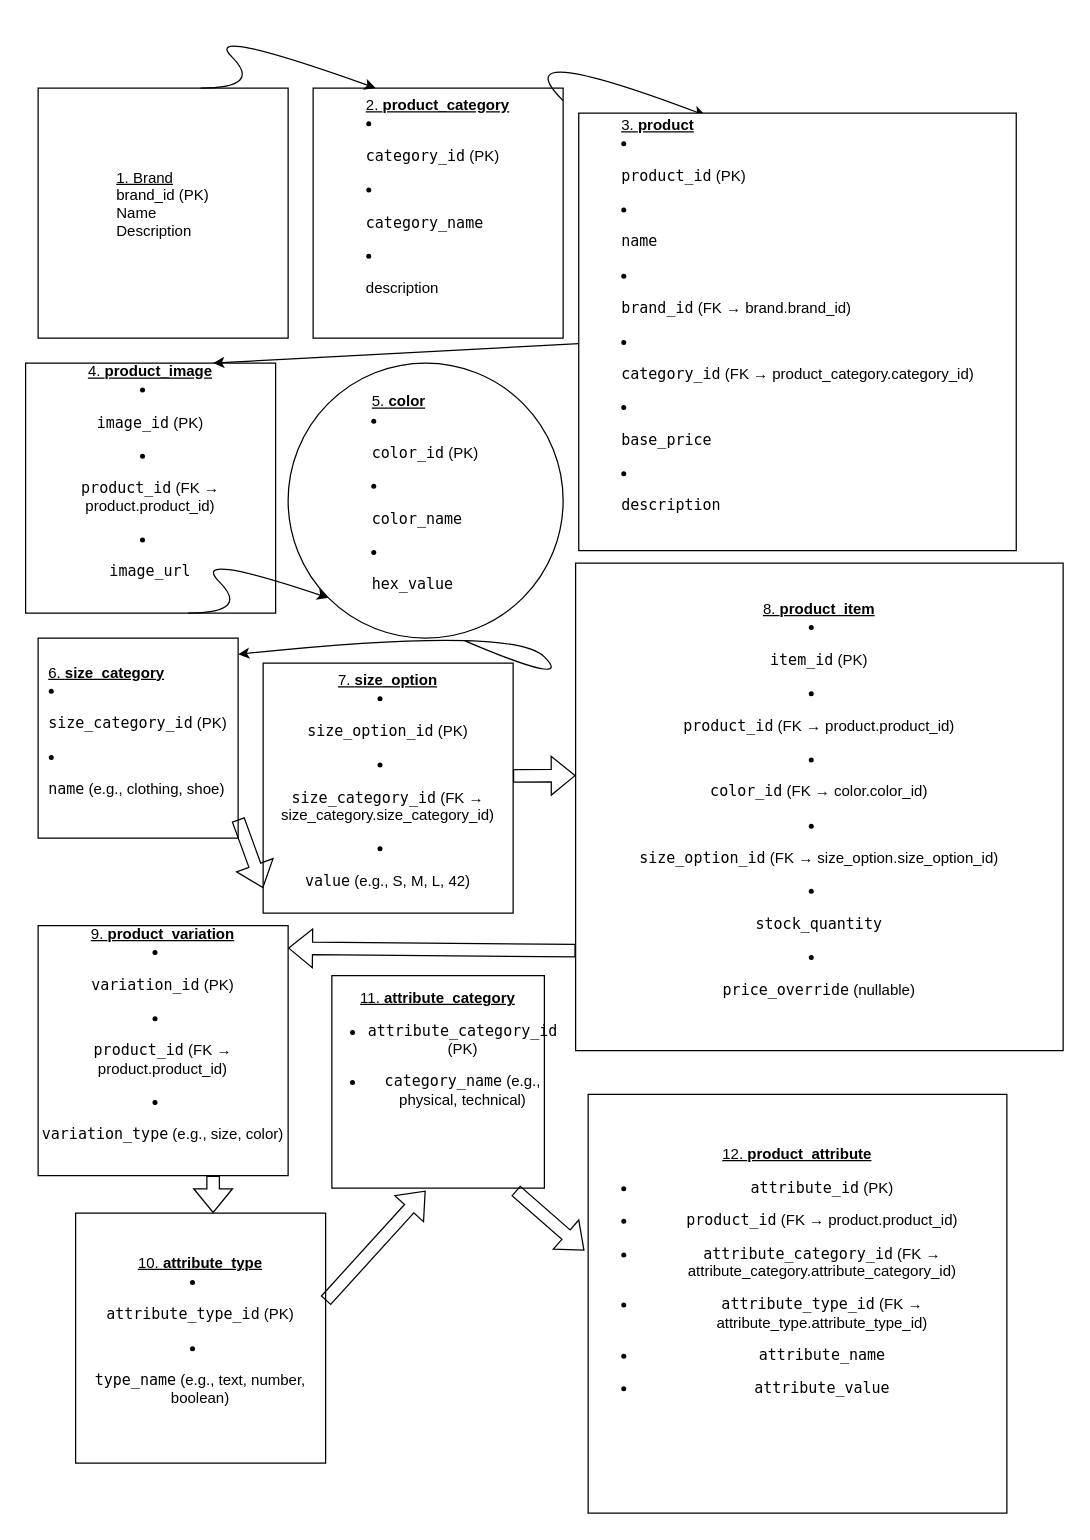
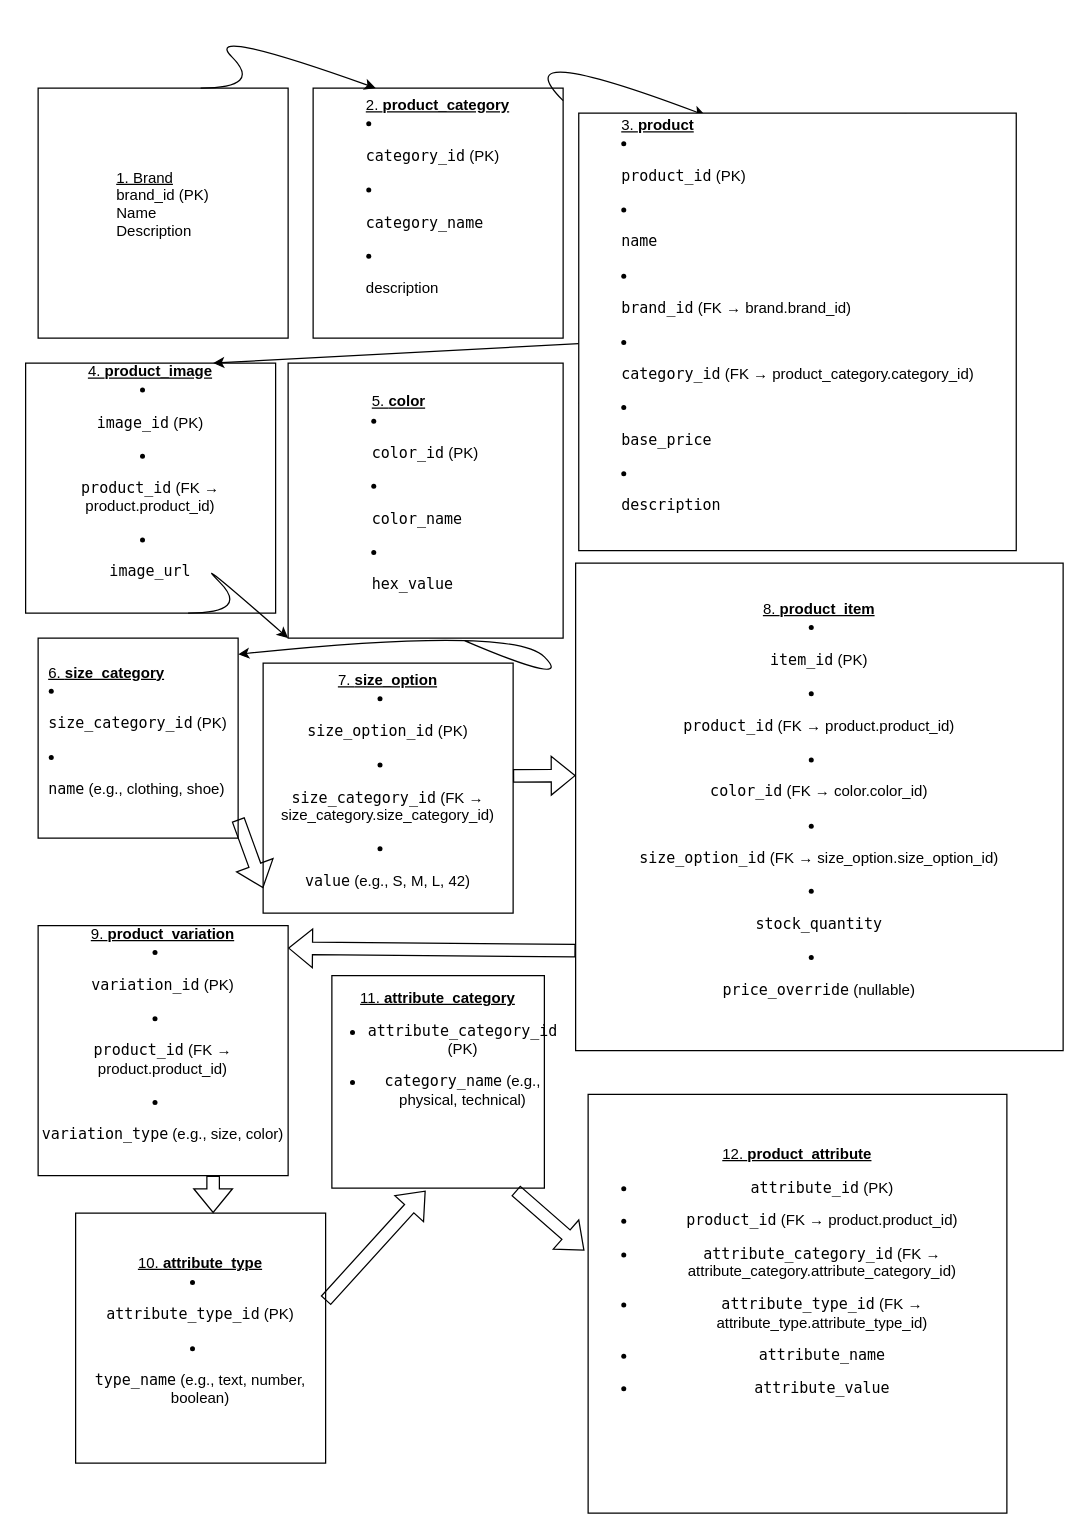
- <mxCell id="5" value="&lt;div style=&quot;text-align: left;&quot;&gt;&lt;u&gt;5. &lt;strong data-end=&quot;948&quot; data-start=&quot;939&quot;&gt;color&lt;/strong&gt;&lt;/u&gt;&lt;/div&gt;&lt;div style=&quot;text-align: left;&quot;&gt;&lt;li class=&quot;&quot; data-end=&quot;966&quot; data-start=&quot;949&quot;&gt;&lt;p class=&quot;&quot; data-end=&quot;966&quot; data-start=&quot;951&quot;&gt;&lt;code data-end=&quot;961&quot; data-start=&quot;951&quot;&gt;color_id&lt;/code&gt; (PK)&lt;/p&gt;&lt;/li&gt;&lt;li class=&quot;&quot; data-end=&quot;981&quot; data-start=&quot;967&quot;&gt;&lt;br&gt;&lt;p class=&quot;&quot; data-end=&quot;981&quot; data-start=&quot;969&quot;&gt;&lt;code data-end=&quot;981&quot; data-start=&quot;969&quot;&gt;color_name&lt;/code&gt;&lt;/p&gt;&lt;/li&gt;&lt;li class=&quot;&quot; data-end=&quot;995&quot; data-start=&quot;982&quot;&gt;&lt;p class=&quot;&quot; data-end=&quot;995&quot; data-start=&quot;984&quot;&gt;&lt;code data-end=&quot;995&quot; data-start=&quot;984&quot;&gt;hex_value&lt;/code&gt;&lt;/p&gt;&lt;/li&gt;&lt;/div&gt;" style="ellipse;whiteSpace=wrap;html=1;aspect=fixed;" vertex="1" parent="1"><mxGeometry x="230" y="290" width="220" height="220" as="geometry" /></mxCell>
+ <mxCell id="5" value="&lt;div style=&quot;text-align: left;&quot;&gt;&lt;u&gt;5. &lt;strong data-end=&quot;948&quot; data-start=&quot;939&quot;&gt;color&lt;/strong&gt;&lt;/u&gt;&lt;/div&gt;&lt;div style=&quot;text-align: left;&quot;&gt;&lt;li class=&quot;&quot; data-end=&quot;966&quot; data-start=&quot;949&quot;&gt;&lt;p class=&quot;&quot; data-end=&quot;966&quot; data-start=&quot;951&quot;&gt;&lt;code data-end=&quot;961&quot; data-start=&quot;951&quot;&gt;color_id&lt;/code&gt; (PK)&lt;/p&gt;&lt;/li&gt;&lt;li class=&quot;&quot; data-end=&quot;981&quot; data-start=&quot;967&quot;&gt;&lt;br&gt;&lt;p class=&quot;&quot; data-end=&quot;981&quot; data-start=&quot;969&quot;&gt;&lt;code data-end=&quot;981&quot; data-start=&quot;969&quot;&gt;color_name&lt;/code&gt;&lt;/p&gt;&lt;/li&gt;&lt;li class=&quot;&quot; data-end=&quot;995&quot; data-start=&quot;982&quot;&gt;&lt;p class=&quot;&quot; data-end=&quot;995&quot; data-start=&quot;984&quot;&gt;&lt;code data-end=&quot;995&quot; data-start=&quot;984&quot;&gt;hex_value&lt;/code&gt;&lt;/p&gt;&lt;/li&gt;&lt;/div&gt;" style="whiteSpace=wrap;html=1;aspect=fixed;" vertex="1" parent="1"><mxGeometry x="230" y="290" width="220" height="220" as="geometry" /></mxCell>
